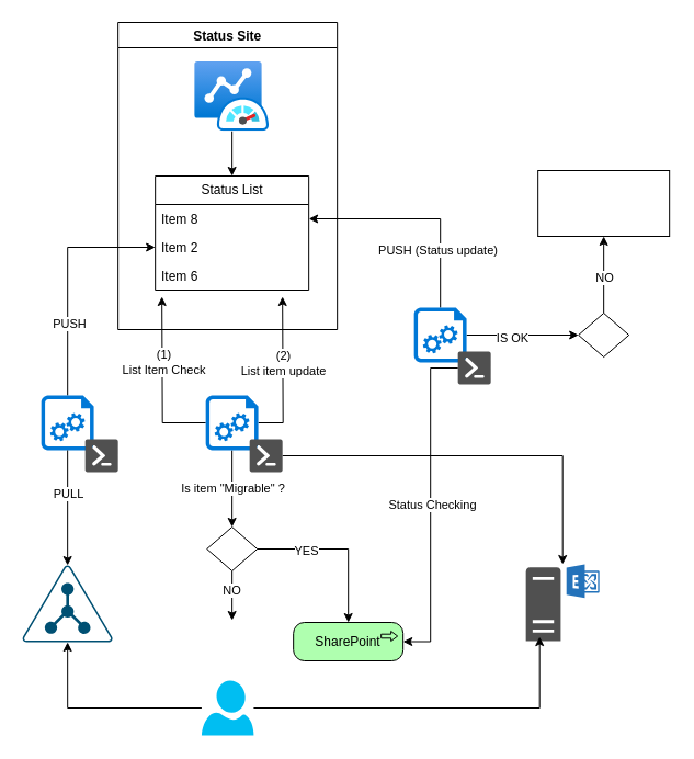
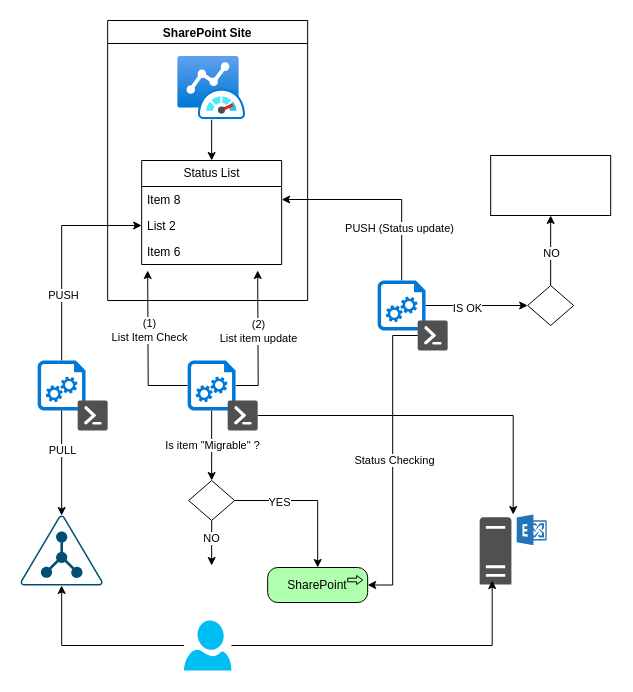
- <mxCell id="22" value="Status Site" style="swimlane;" vertex="1" parent="1"><mxGeometry x="107.17" y="20" width="200" height="280" as="geometry" /></mxCell>
+ <mxCell id="22" value="SharePoint Site" style="swimlane;" vertex="1" parent="1"><mxGeometry x="107.17" y="20" width="200" height="280" as="geometry" /></mxCell>
- <mxCell id="20" value="Item 2" style="text;strokeColor=none;fillColor=none;align=left;verticalAlign=top;spacingLeft=4;spacingRight=4;overflow=hidden;rotatable=0;points=[[0,0.5],[1,0.5]];portConstraint=eastwest;whiteSpace=wrap;html=1;" vertex="1" parent="18"><mxGeometry y="52" width="140" height="26" as="geometry" /></mxCell>
+ <mxCell id="20" value="List 2" style="text;strokeColor=none;fillColor=none;align=left;verticalAlign=top;spacingLeft=4;spacingRight=4;overflow=hidden;rotatable=0;points=[[0,0.5],[1,0.5]];portConstraint=eastwest;whiteSpace=wrap;html=1;" vertex="1" parent="18"><mxGeometry y="52" width="140" height="26" as="geometry" /></mxCell>
